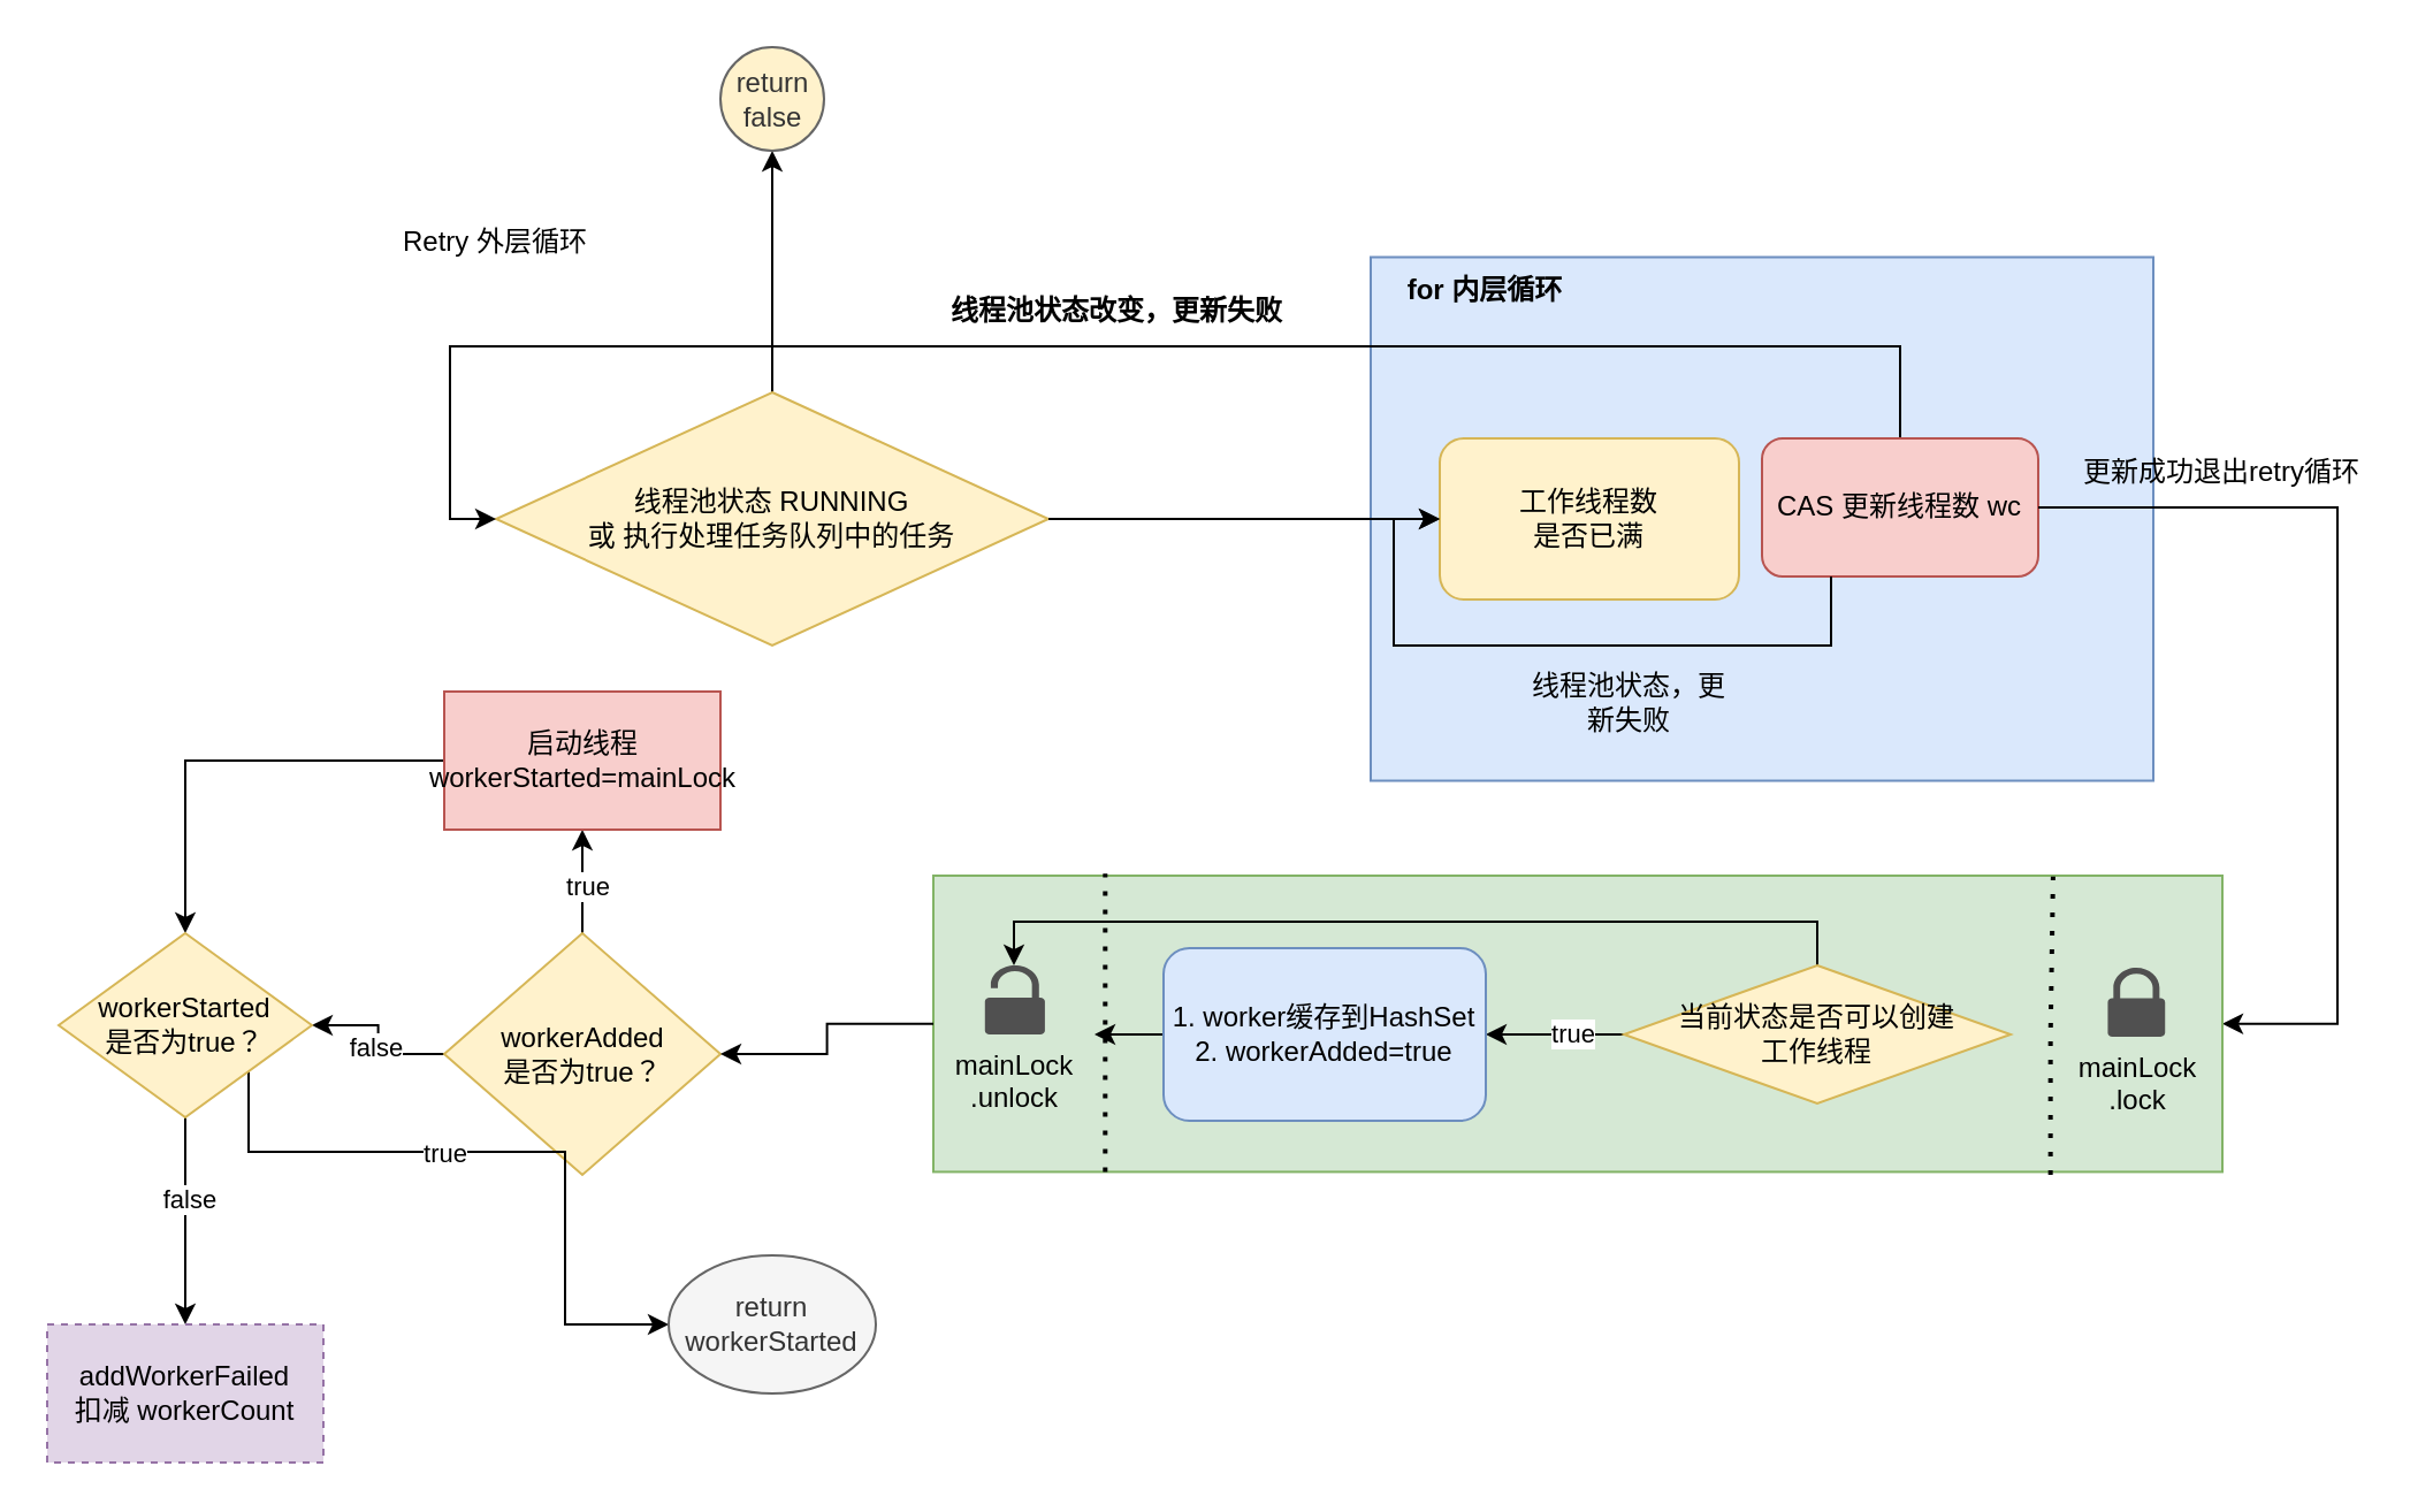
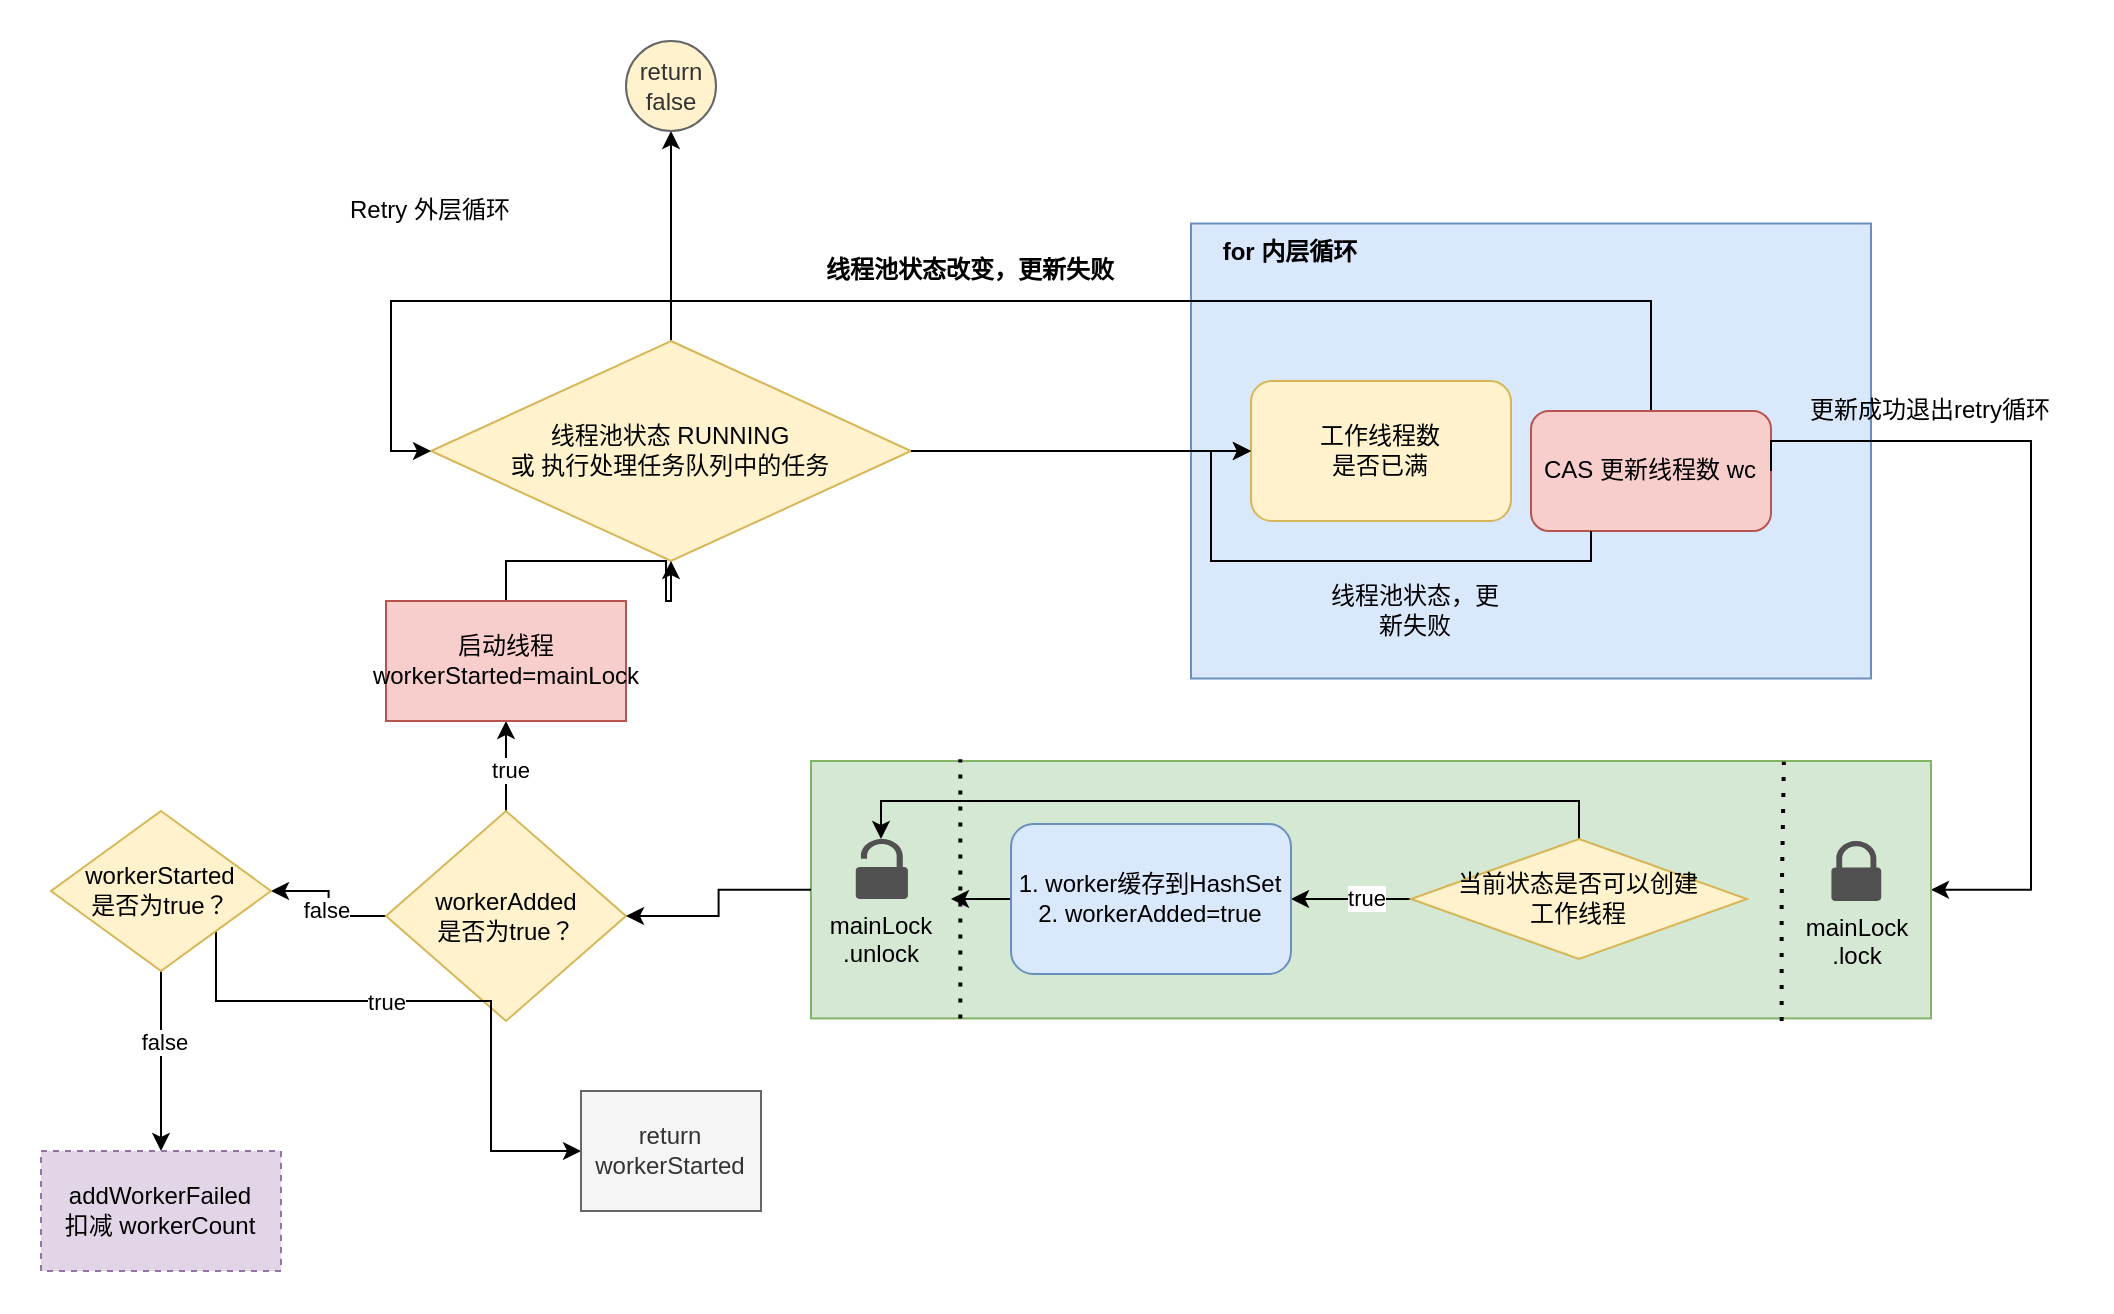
- <mxCell id="10" value="CAS 更新线程数 wc" style="rounded=1;whiteSpace=wrap;html=1;fillColor=#f8cecc;strokeColor=#b85450;" vertex="1" parent="1"><mxGeometry x="765" y="190" width="120" height="60" as="geometry" /></mxCell>
+ <mxCell id="10" value="CAS 更新线程数 wc" style="rounded=1;whiteSpace=wrap;html=1;fillColor=#f8cecc;strokeColor=#b85450;" vertex="1" parent="1"><mxGeometry x="765" y="205" width="120" height="60" as="geometry" /></mxCell>
- <mxCell id="35" style="edgeStyle=orthogonalEdgeStyle;rounded=0;orthogonalLoop=1;jettySize=auto;html=1;entryX=0.5;entryY=0;entryDx=0;entryDy=0;" edge="1" parent="1" source="36" target="41"><mxGeometry relative="1" as="geometry" /></mxCell>
+ <mxCell id="35" style="edgeStyle=orthogonalEdgeStyle;rounded=0;orthogonalLoop=1;jettySize=auto;html=1;" edge="1" parent="1" source="36" target="4"><mxGeometry relative="1" as="geometry" /></mxCell>
- <mxCell id="43" value="return&lt;div&gt;workerStarted&lt;/div&gt;" style="ellipse;whiteSpace=wrap;html=1;fillColor=#f5f5f5;fontColor=#333333;strokeColor=#666666;" vertex="1" parent="1"><mxGeometry x="290" y="545" width="90" height="60" as="geometry" /></mxCell>
+ <mxCell id="43" value="return&lt;div&gt;workerStarted&lt;/div&gt;" style="whiteSpace=wrap;html=1;fillColor=#f5f5f5;fontColor=#333333;strokeColor=#666666;rounded=0;" vertex="1" parent="1"><mxGeometry x="290" y="545" width="90" height="60" as="geometry" /></mxCell>
